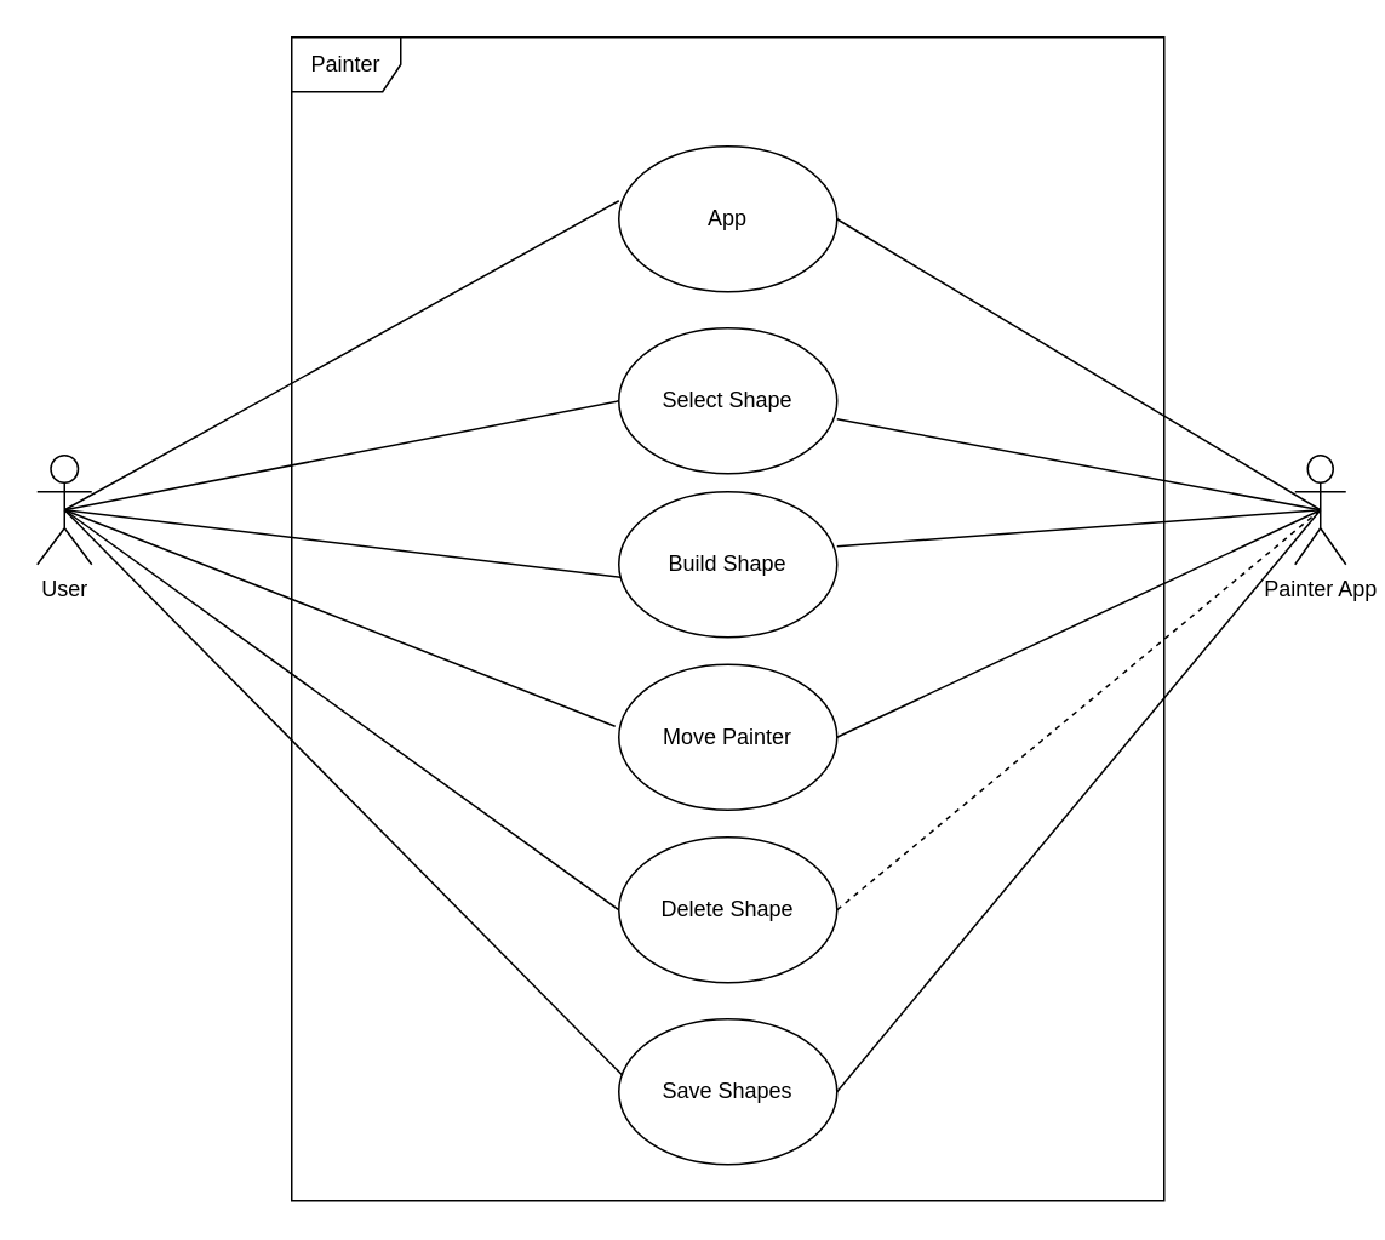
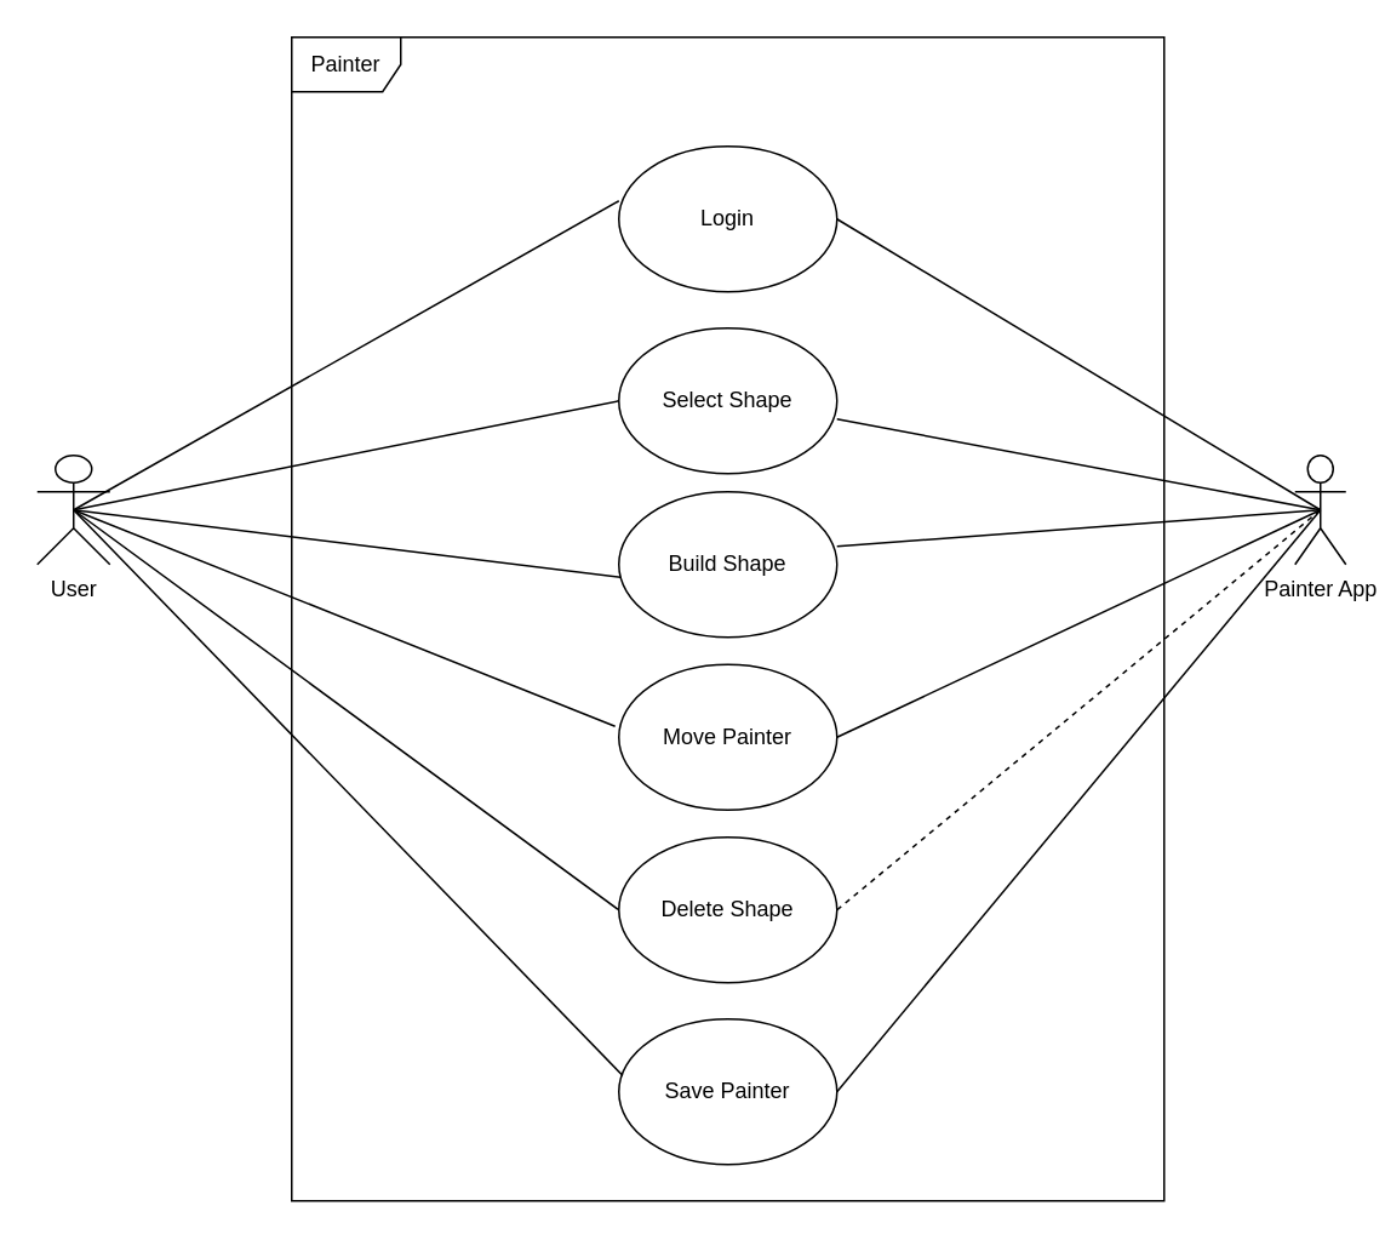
- <mxCell id="5" value="App" style="ellipse;whiteSpace=wrap;html=1;" vertex="1" parent="1"><mxGeometry x="340" y="80" width="120" height="80" as="geometry" /></mxCell>
+ <mxCell id="5" value="Login" style="ellipse;whiteSpace=wrap;html=1;" vertex="1" parent="1"><mxGeometry x="340" y="80" width="120" height="80" as="geometry" /></mxCell>
- <mxCell id="2" value="User" style="shape=umlActor;verticalLabelPosition=bottom;verticalAlign=top;html=1;outlineConnect=0;" vertex="1" parent="1"><mxGeometry x="20" y="250" width="30" height="60" as="geometry" /></mxCell>
+ <mxCell id="2" value="User" style="shape=umlActor;verticalLabelPosition=bottom;verticalAlign=top;html=1;outlineConnect=0;" vertex="1" parent="1"><mxGeometry x="20" y="250" width="40" height="60" as="geometry" /></mxCell>
- <mxCell id="20" value="Save Shapes" style="ellipse;whiteSpace=wrap;html=1;" vertex="1" parent="1"><mxGeometry x="340" y="560" width="120" height="80" as="geometry" /></mxCell>
+ <mxCell id="20" value="Save Painter" style="ellipse;whiteSpace=wrap;html=1;" vertex="1" parent="1"><mxGeometry x="340" y="560" width="120" height="80" as="geometry" /></mxCell>
